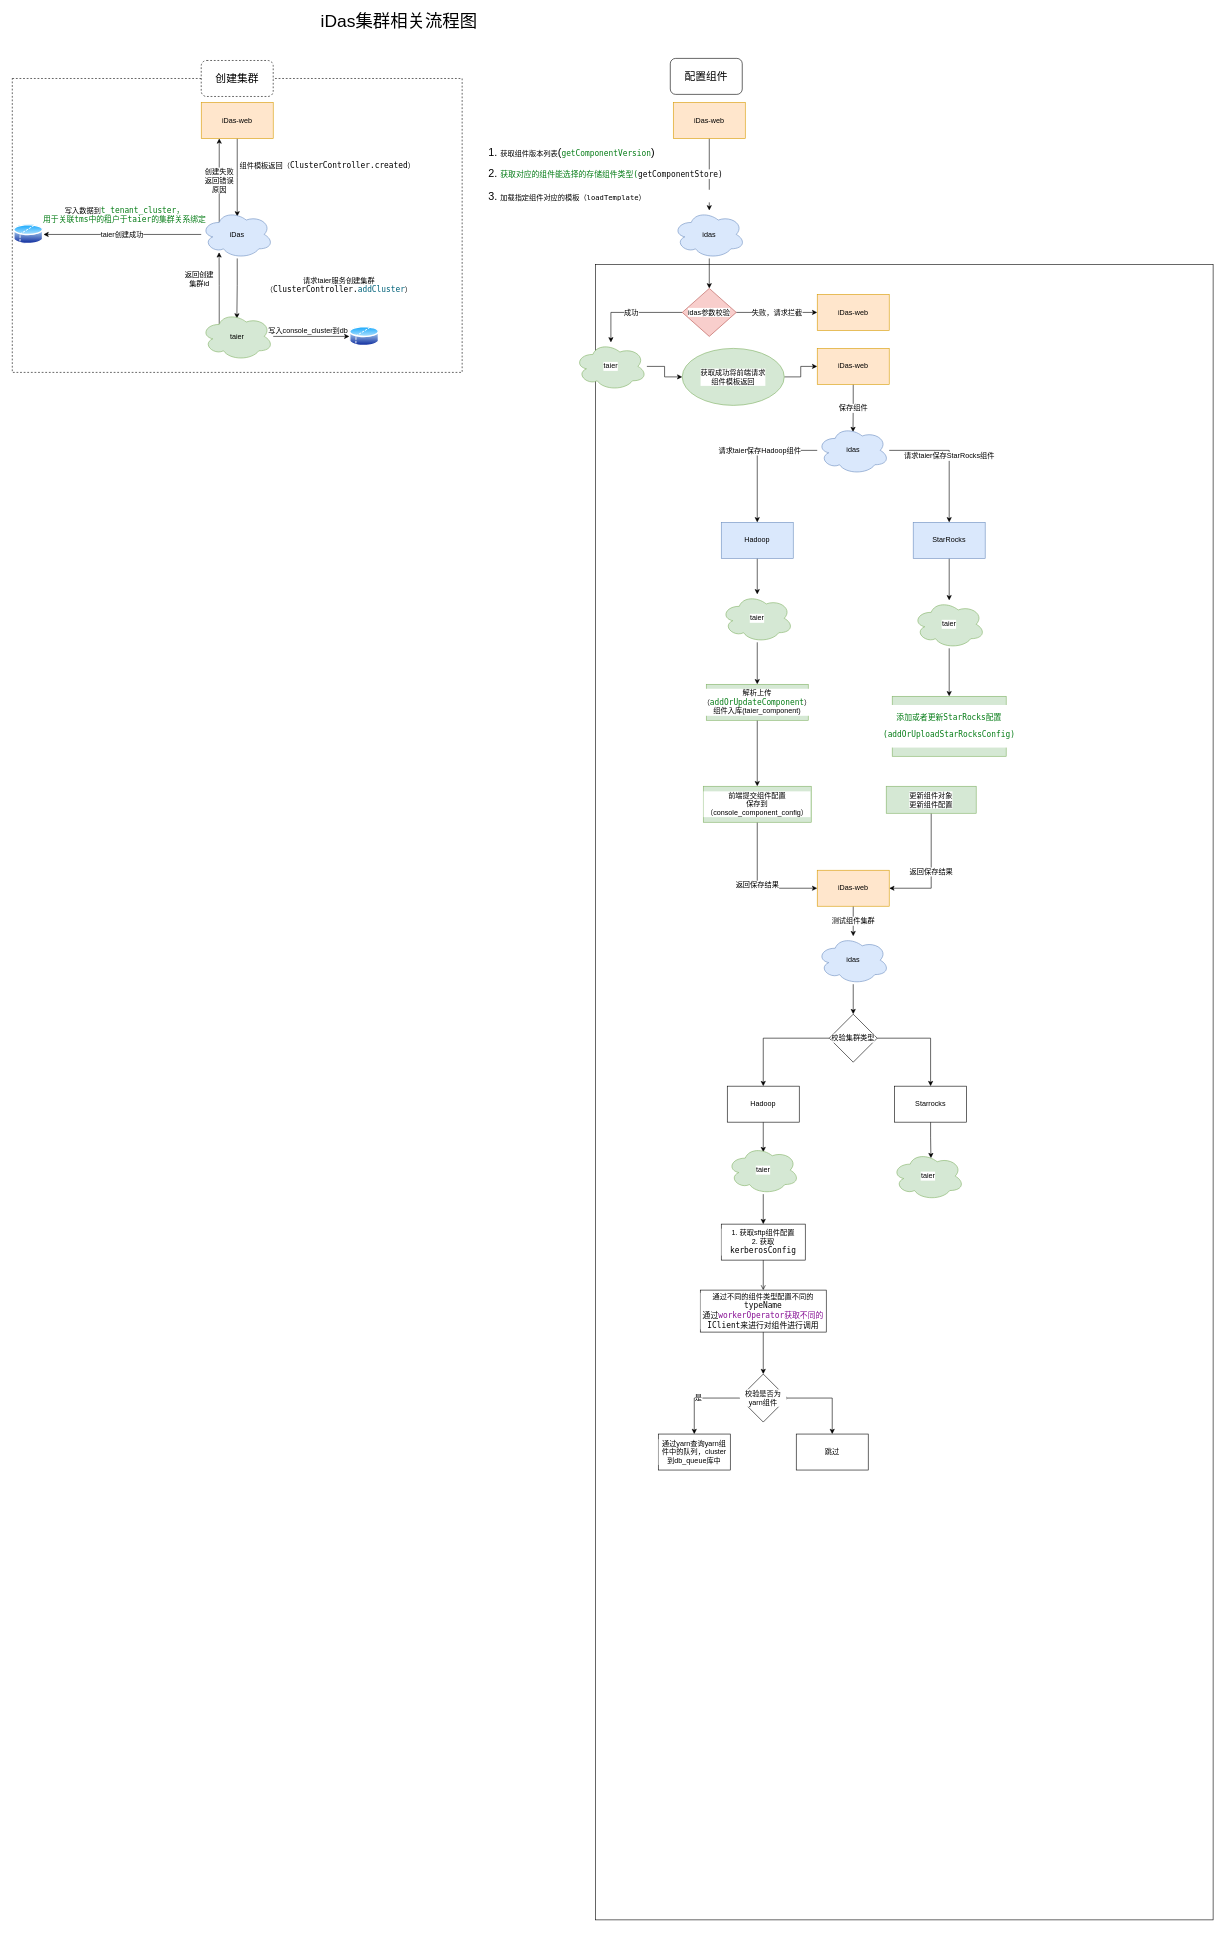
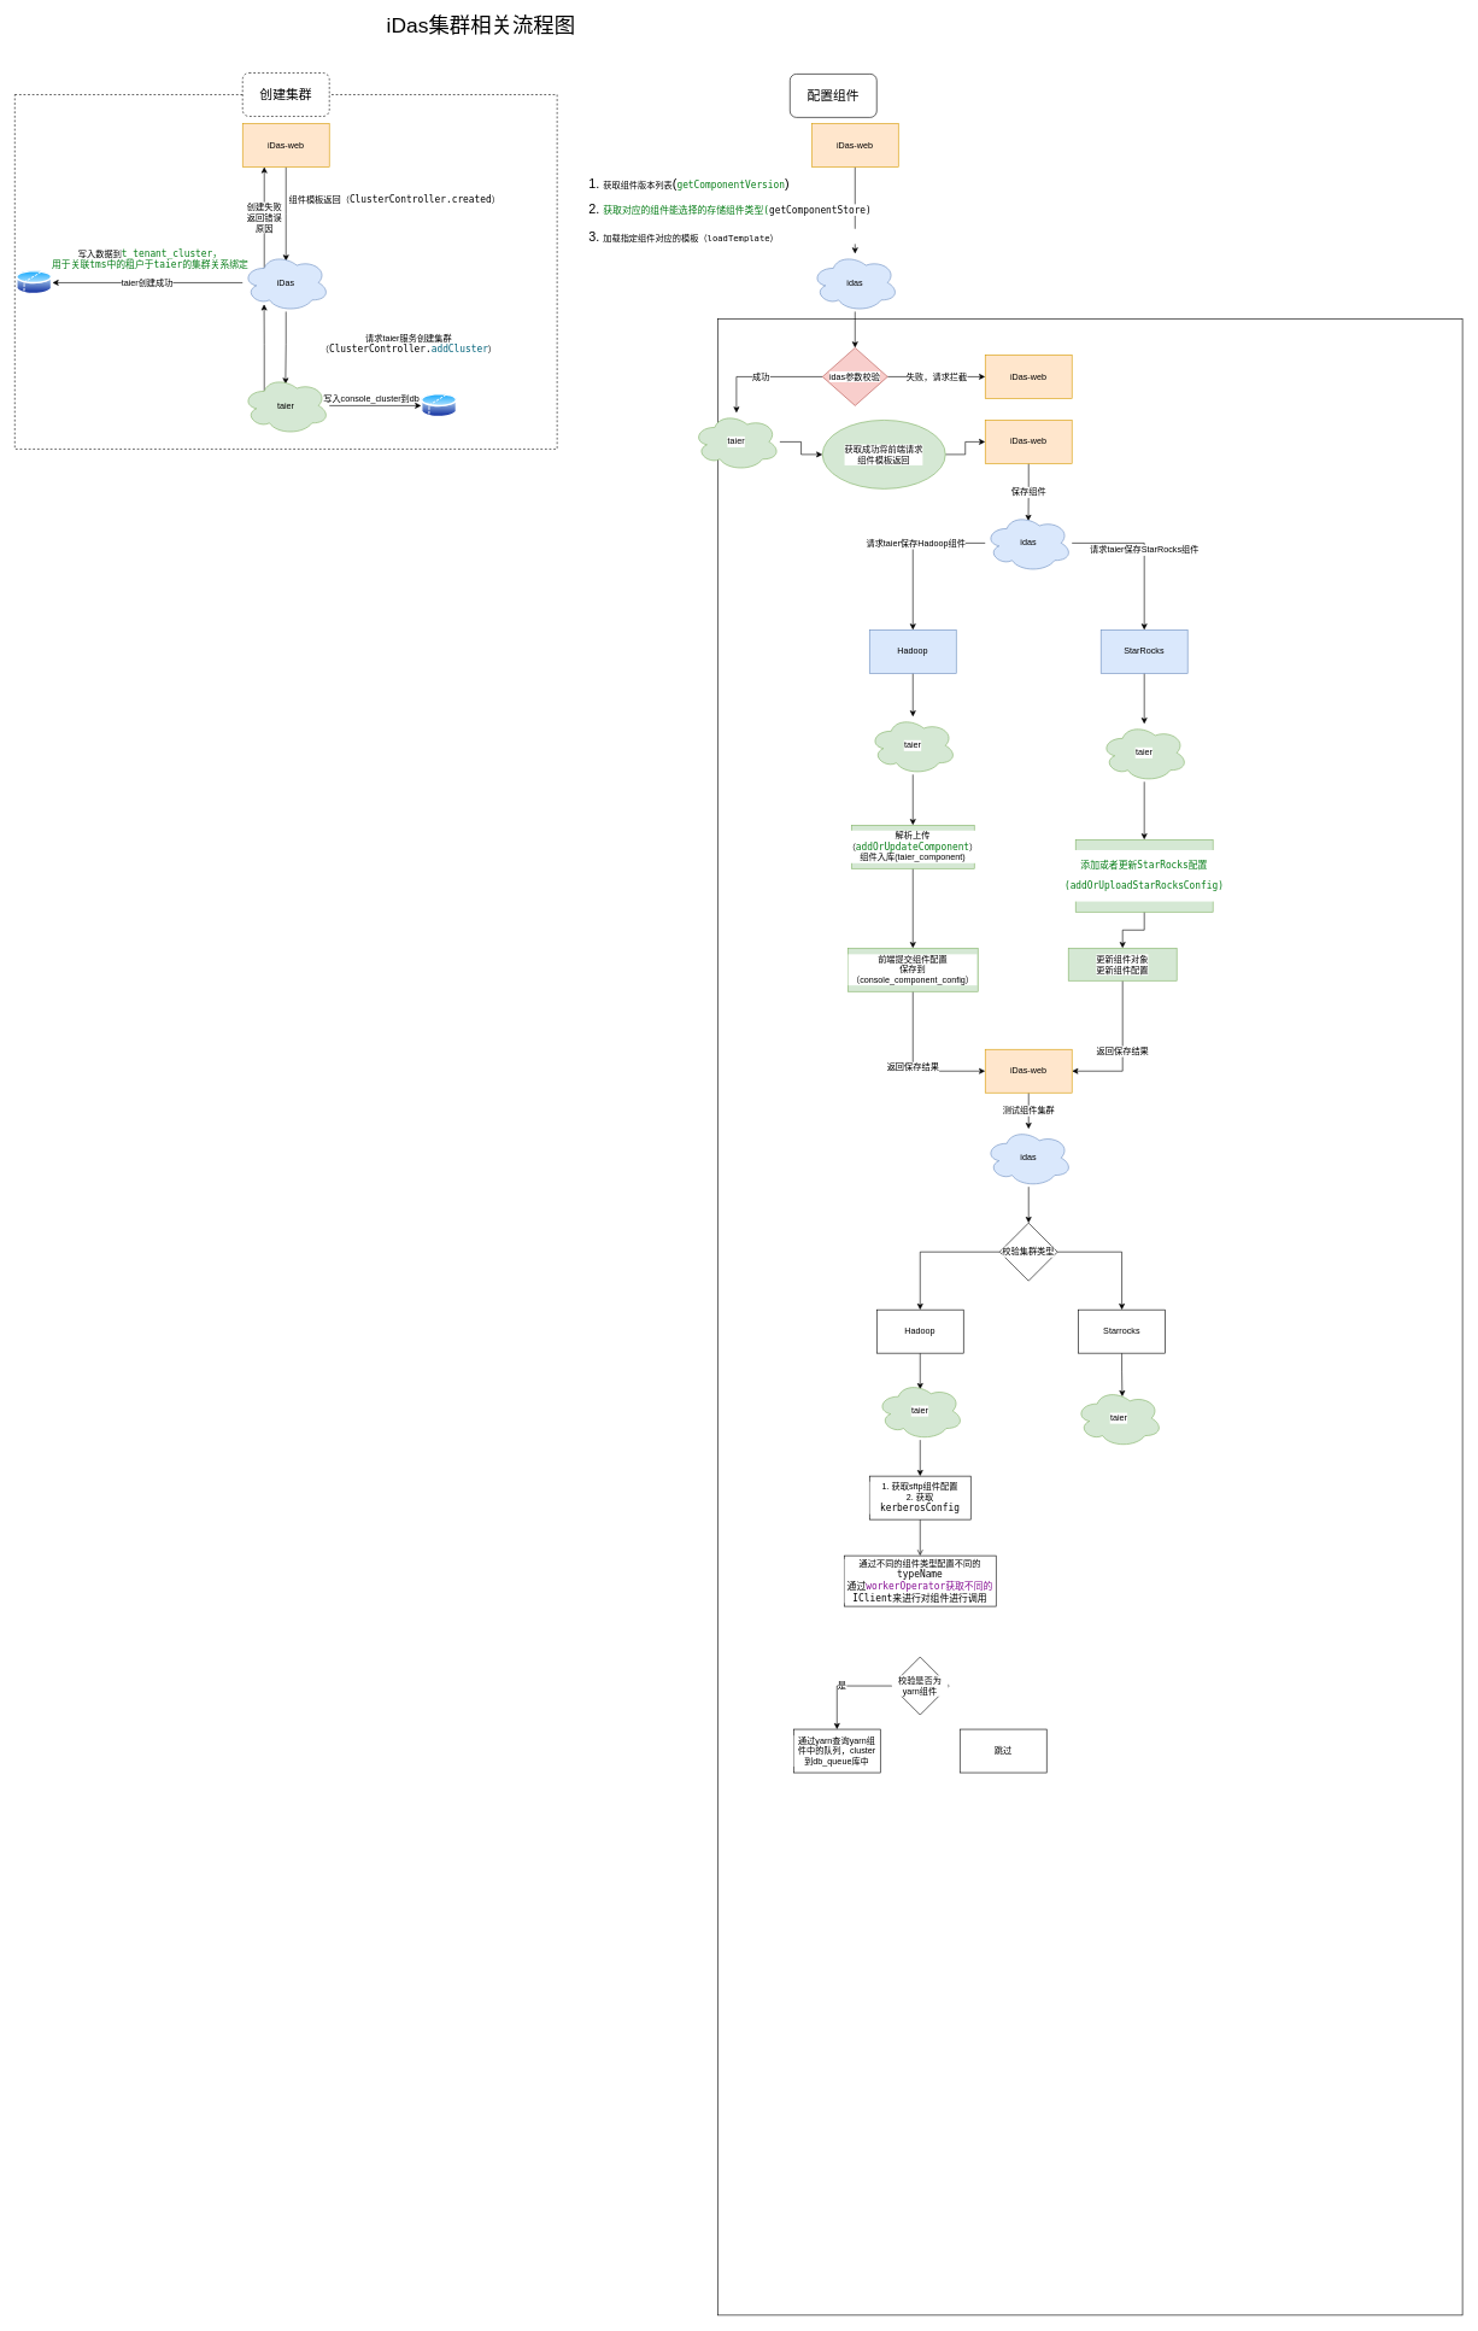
- <mxCell id="22" value="&lt;font style=&quot;font-size: 18px&quot;&gt;配置组件&lt;/font&gt;" style="rounded=1;whiteSpace=wrap;html=1;fontSize=12;strokeColor=default;" vertex="1" parent="1"><mxGeometry x="1117" y="96.5" width="120" height="60" as="geometry" /></mxCell>
+ <mxCell id="22" value="&lt;font style=&quot;font-size: 18px&quot;&gt;配置组件&lt;/font&gt;" style="rounded=1;whiteSpace=wrap;html=1;fontSize=12;strokeColor=default;" vertex="1" parent="1"><mxGeometry x="1092" y="101.5" width="120" height="60" as="geometry" /></mxCell>
- <mxCell id="14" value="返回创建集群id" style="text;html=1;strokeColor=none;fillColor=none;align=center;verticalAlign=middle;whiteSpace=wrap;rounded=0;dashed=1;fontSize=12;" vertex="1" parent="1"><mxGeometry x="302" y="450" width="60" height="30" as="geometry" /></mxCell>
+ <mxCell id="54" value="" style="edgeStyle=orthogonalEdgeStyle;rounded=0;orthogonalLoop=1;jettySize=auto;html=1;fontSize=12;fontColor=#000000;" edge="1" parent="1" source="55" target="57"><mxGeometry relative="1" as="geometry" /></mxCell>
- <mxCell id="71" value="" style="edgeStyle=orthogonalEdgeStyle;rounded=0;orthogonalLoop=1;jettySize=auto;html=1;fontSize=12;fontColor=#000000;" edge="1" parent="1" source="72" target="75"><mxGeometry relative="1" as="geometry" /></mxCell>
- <mxCell id="74" value="" style="edgeStyle=orthogonalEdgeStyle;rounded=0;orthogonalLoop=1;jettySize=auto;html=1;fontSize=12;fontColor=#000000;" edge="1" parent="1" source="75" target="77"><mxGeometry relative="1" as="geometry" /></mxCell>
